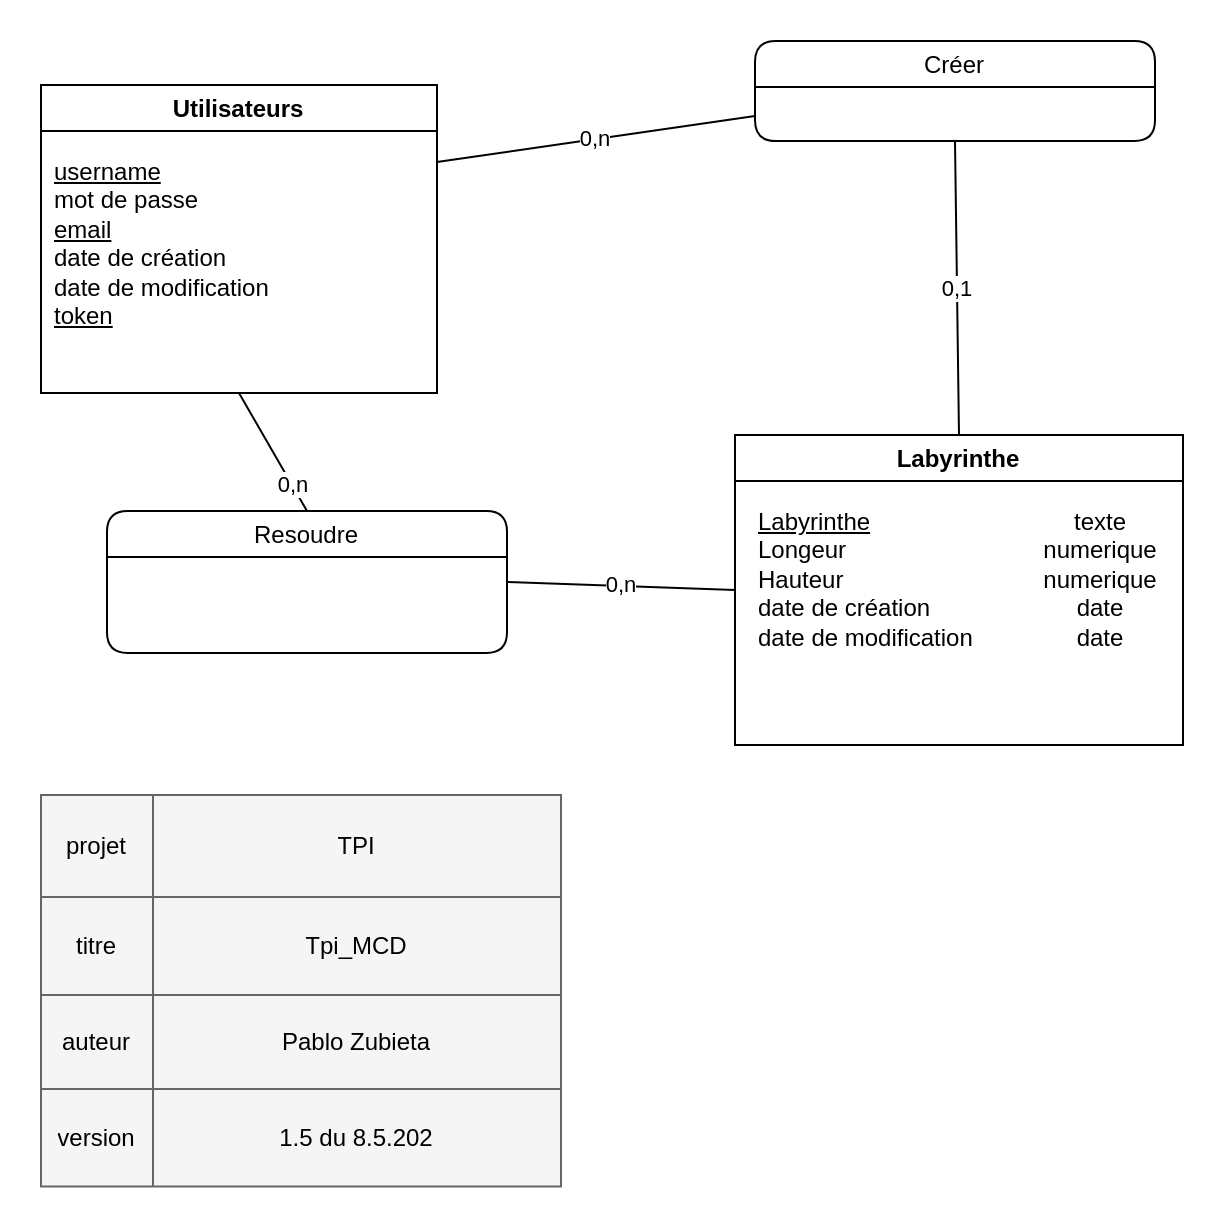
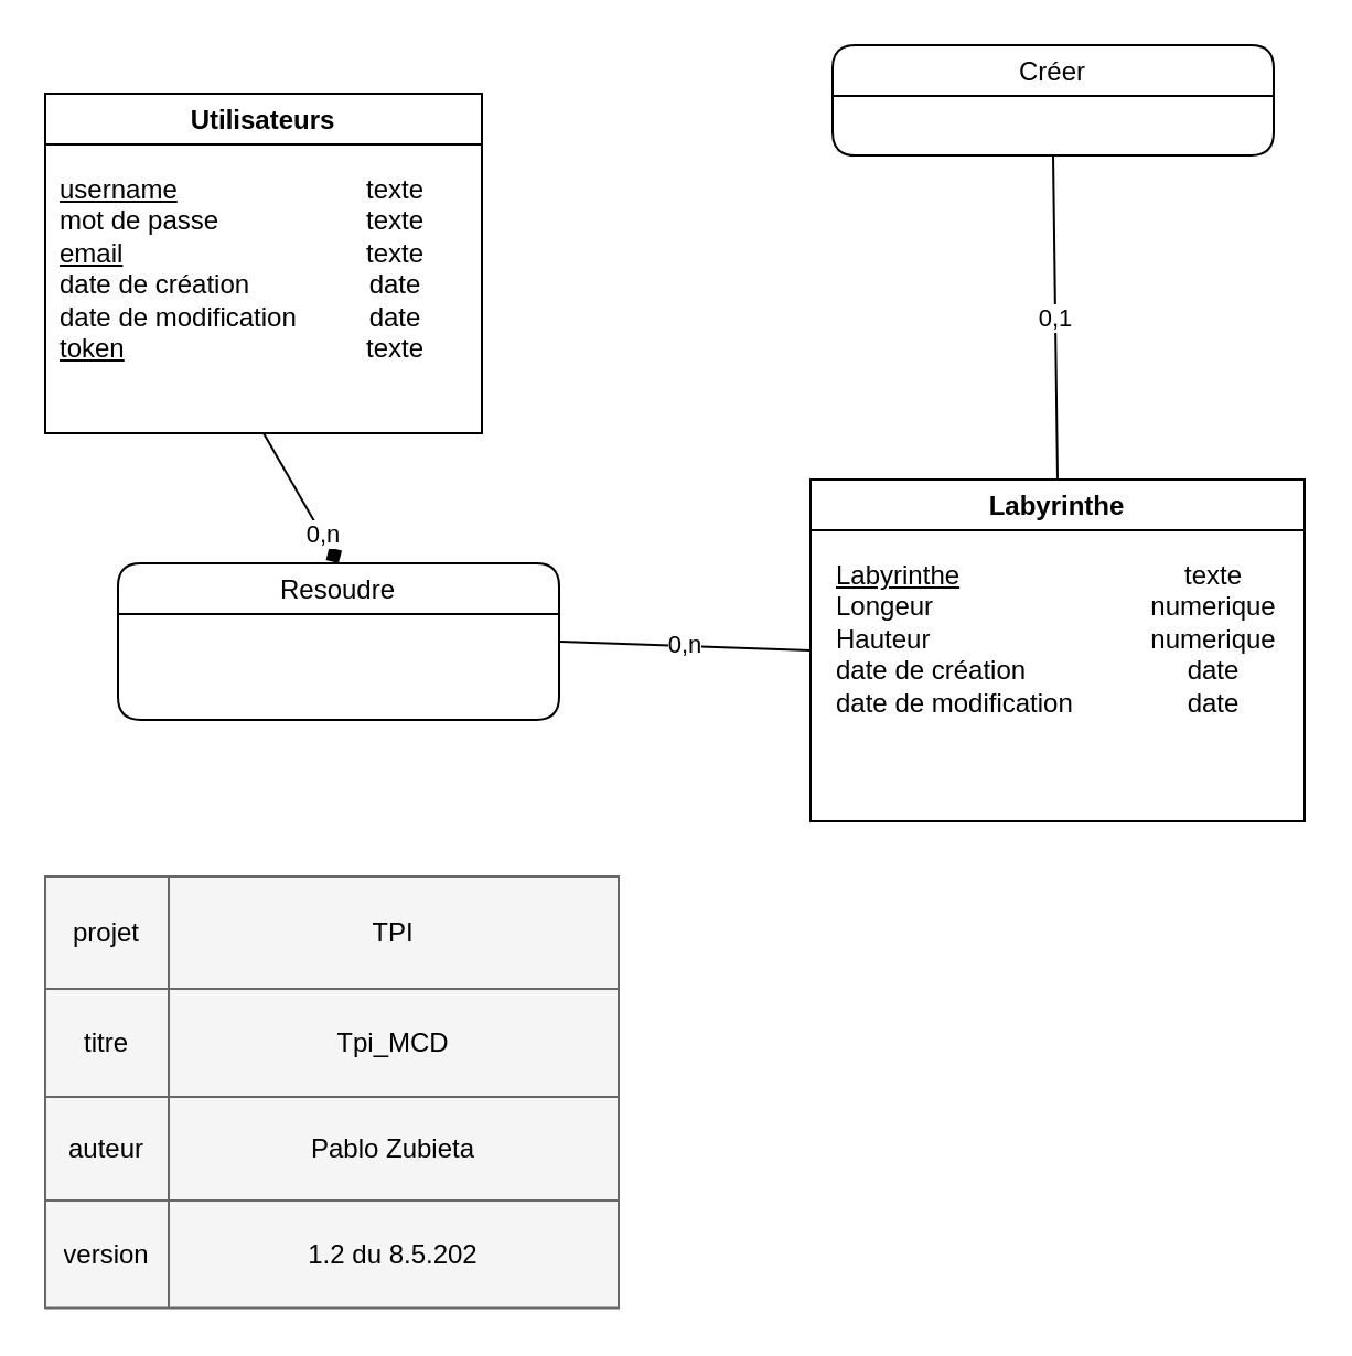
- <mxCell id="4" value="0,n" style="endArrow=none;html=1;exitX=1;exitY=0.25;exitDx=0;exitDy=0;entryX=0;entryY=0.75;entryDx=0;entryDy=0;" parent="1" source="19" target="26" edge="1"><mxGeometry width="50" height="50" relative="1" as="geometry"><mxPoint x="-32" y="432" as="sourcePoint" /><mxPoint x="359" y="84" as="targetPoint" /></mxGeometry></mxCell>
+ <mxCell id="21" value="texte&lt;br&gt;texte&lt;br&gt;texte&lt;br&gt;date&lt;br&gt;date&lt;br&gt;texte" style="text;html=1;strokeColor=none;fillColor=none;align=center;verticalAlign=top;whiteSpace=wrap;rounded=0;" parent="19" vertex="1"><mxGeometry x="129" y="30" width="60" height="108" as="geometry" /></mxCell>
- <mxCell id="3" value="0,n" style="endArrow=none;html=1;rounded=0;fontColor=none;entryX=0.5;entryY=0;entryDx=0;entryDy=0;exitX=0.5;exitY=1;exitDx=0;exitDy=0;" parent="1" source="19" target="22" edge="1"><mxGeometry x="0.55" width="50" height="50" relative="1" as="geometry"><mxPoint x="134" y="196" as="sourcePoint" /><mxPoint x="96.08" y="283.96" as="targetPoint" /><Array as="points" /><mxPoint x="1" as="offset" /></mxGeometry></mxCell>
+ <mxCell id="3" value="0,n" style="endArrow=diamond;html=1;rounded=0;fontColor=none;entryX=0.5;entryY=0;entryDx=0;entryDy=0;exitX=0.5;exitY=1;exitDx=0;exitDy=0;" parent="1" source="19" target="22" edge="1"><mxGeometry x="0.55" width="50" height="50" relative="1" as="geometry"><mxPoint x="134" y="196" as="sourcePoint" /><mxPoint x="96.08" y="283.96" as="targetPoint" /><Array as="points" /><mxPoint x="1" as="offset" /></mxGeometry></mxCell>
- <mxCell id="18" value="1.5 du 8.5.202" style="shape=partialRectangle;html=1;whiteSpace=wrap;connectable=0;fillColor=none;top=0;left=0;bottom=0;right=0;overflow=hidden;" parent="16" vertex="1"><mxGeometry x="56" width="204" height="49" as="geometry"><mxRectangle width="204" height="49" as="alternateBounds" /></mxGeometry></mxCell>
+ <mxCell id="18" value="1.2 du 8.5.202" style="shape=partialRectangle;html=1;whiteSpace=wrap;connectable=0;fillColor=none;top=0;left=0;bottom=0;right=0;overflow=hidden;" parent="16" vertex="1"><mxGeometry x="56" width="204" height="49" as="geometry"><mxRectangle width="204" height="49" as="alternateBounds" /></mxGeometry></mxCell>
